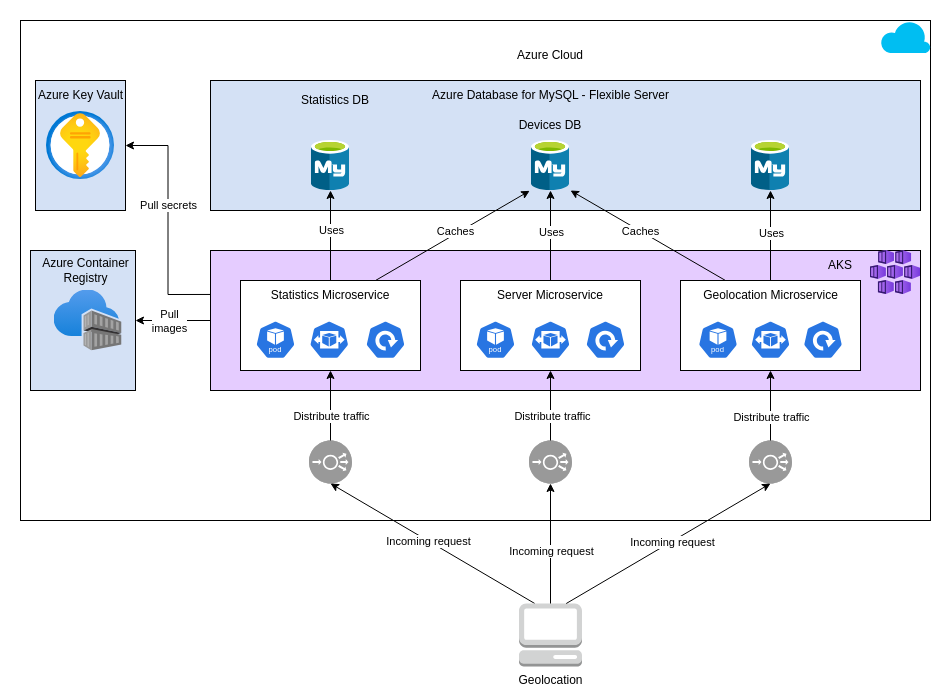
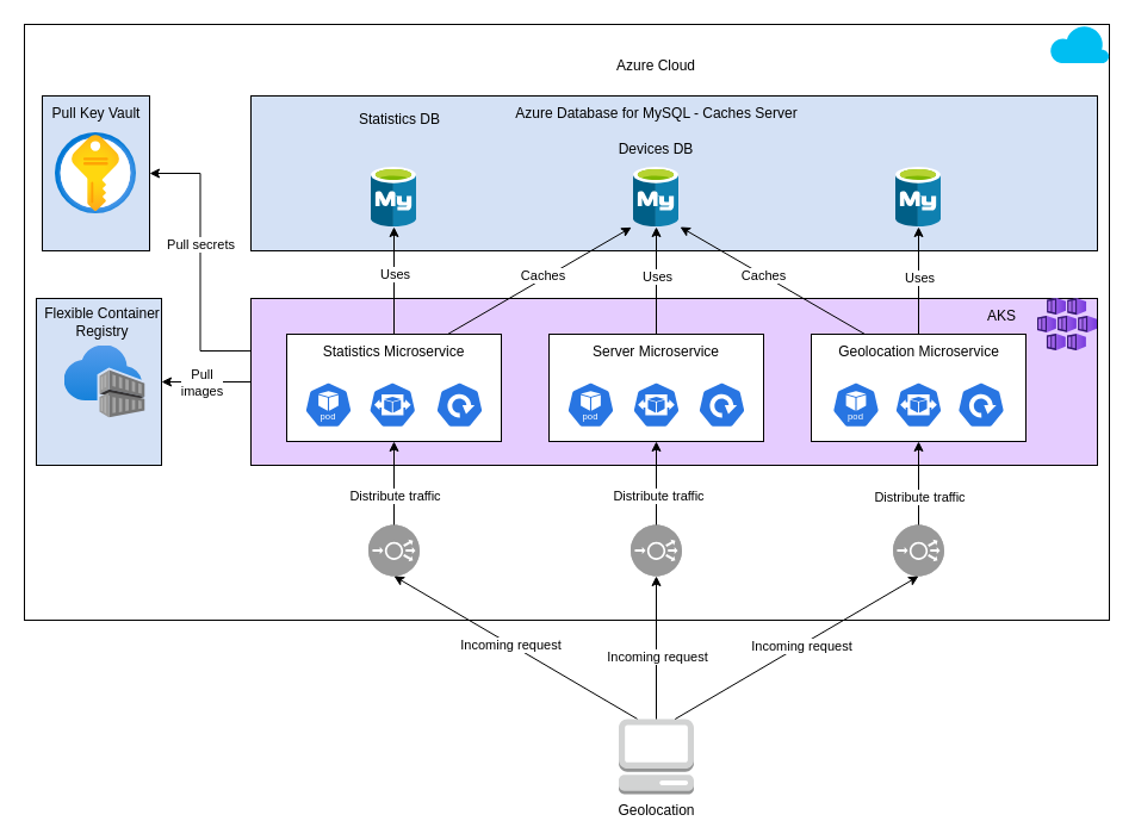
- <mxCell id="59" value="Azure Key Vault" style="text;html=1;align=center;verticalAlign=middle;resizable=0;points=[];autosize=1;strokeColor=none;fillColor=none;" vertex="1" parent="1"><mxGeometry x="25" y="80" width="110" height="30" as="geometry" /></mxCell>
+ <mxCell id="59" value="Pull Key Vault" style="text;html=1;align=center;verticalAlign=middle;resizable=0;points=[];autosize=1;strokeColor=none;fillColor=none;" vertex="1" parent="1"><mxGeometry x="25" y="80" width="110" height="30" as="geometry" /></mxCell>
- <mxCell id="36" value="Azure Database for MySQL - Flexible Server" style="text;html=1;align=center;verticalAlign=middle;whiteSpace=wrap;rounded=0;" parent="1" vertex="1"><mxGeometry x="427.5" y="80" width="245" height="30" as="geometry" /></mxCell>
+ <mxCell id="36" value="Azure Database for MySQL - Caches Server" style="text;html=1;align=center;verticalAlign=middle;whiteSpace=wrap;rounded=0;" parent="1" vertex="1"><mxGeometry x="427.5" y="80" width="245" height="30" as="geometry" /></mxCell>
- <mxCell id="61" value="Azure Container&lt;div&gt;Registry&lt;/div&gt;" style="text;html=1;align=center;verticalAlign=middle;resizable=0;points=[];autosize=1;strokeColor=none;fillColor=none;" vertex="1" parent="1"><mxGeometry x="30" y="250" width="110" height="40" as="geometry" /></mxCell>
+ <mxCell id="61" value="Flexible Container&lt;div&gt;Registry&lt;/div&gt;" style="text;html=1;align=center;verticalAlign=middle;resizable=0;points=[];autosize=1;strokeColor=none;fillColor=none;" vertex="1" parent="1"><mxGeometry x="30" y="250" width="110" height="40" as="geometry" /></mxCell>
